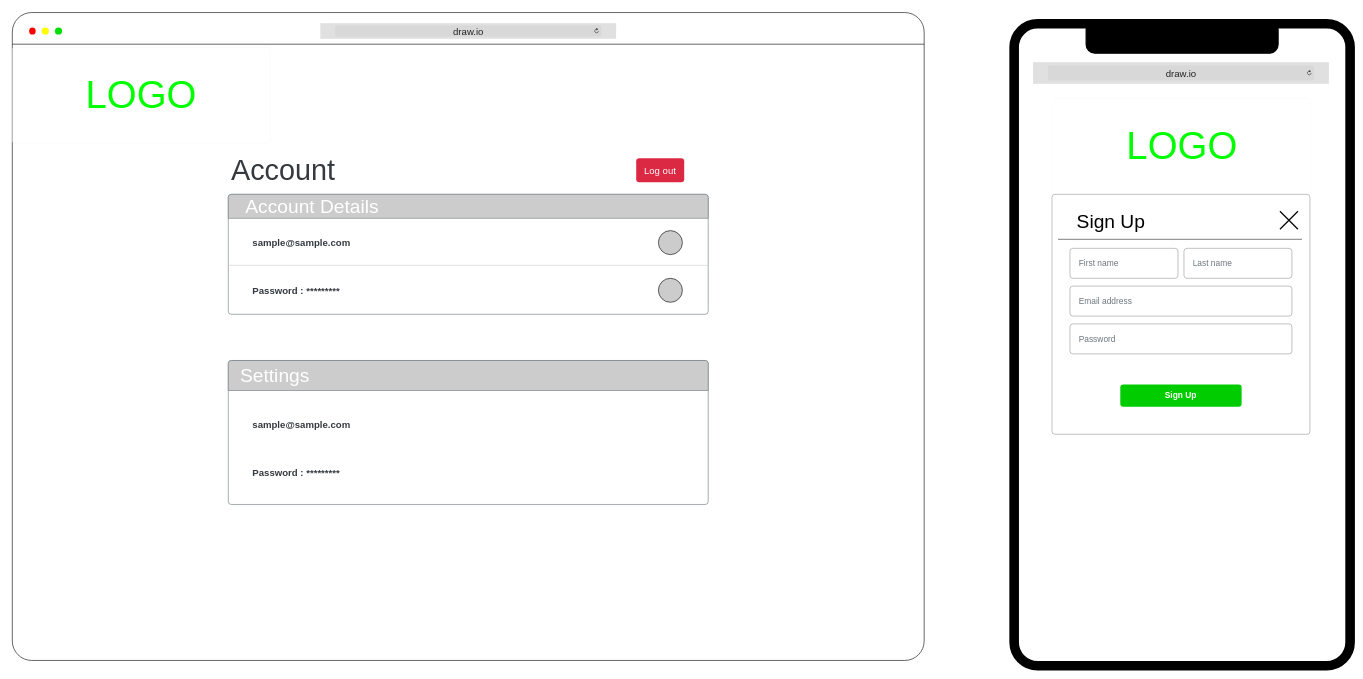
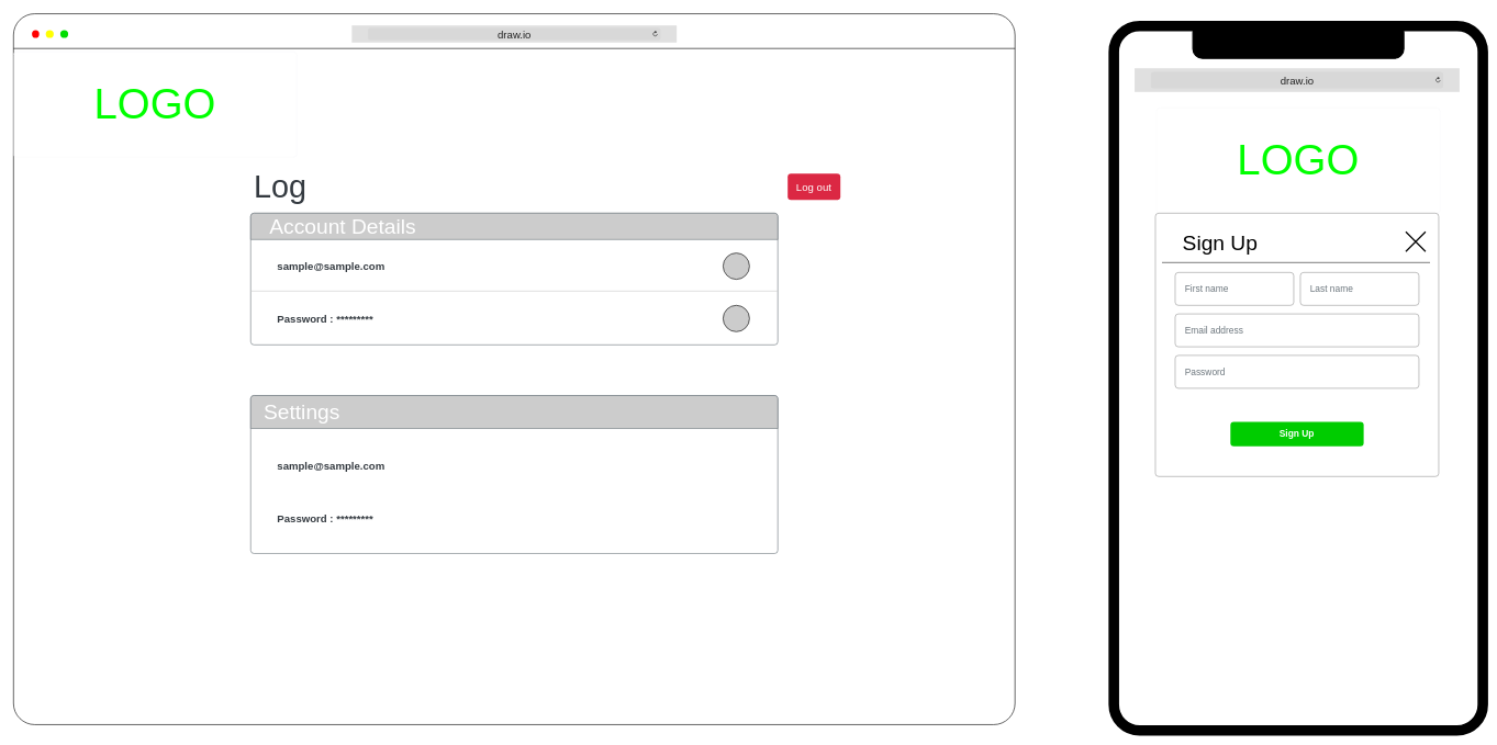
- <mxCell id="31" value="Account" style="html=1;shadow=0;dashed=0;shape=mxgraph.bootstrap.rrect;rSize=5;strokeColor=none;strokeWidth=1;fillColor=none;fontColor=#343A40;whiteSpace=wrap;align=left;verticalAlign=middle;spacingLeft=0;fontStyle=0;fontSize=48;spacing=5;" parent="1" vertex="1"><mxGeometry x="380" y="243" width="400" height="80" as="geometry" /></mxCell>
+ <mxCell id="31" value="Log" style="html=1;shadow=0;dashed=0;shape=mxgraph.bootstrap.rrect;rSize=5;strokeColor=none;strokeWidth=1;fillColor=none;fontColor=#343A40;whiteSpace=wrap;align=left;verticalAlign=middle;spacingLeft=0;fontStyle=0;fontSize=48;spacing=5;" parent="1" vertex="1"><mxGeometry x="380" y="243" width="400" height="80" as="geometry" /></mxCell>
- <mxCell id="32" value="Log out" style="html=1;shadow=0;dashed=0;shape=mxgraph.bootstrap.rrect;rSize=5;strokeColor=none;strokeWidth=1;fillColor=#DB2843;fontColor=#FFFFFF;whiteSpace=wrap;align=center;verticalAlign=middle;spacingLeft=0;fontStyle=0;fontSize=16;spacing=5;" parent="1" vertex="1"><mxGeometry x="1060" y="263" width="80" height="40" as="geometry" /></mxCell>
+ <mxCell id="32" value="Log out" style="html=1;shadow=0;dashed=0;shape=mxgraph.bootstrap.rrect;rSize=5;strokeColor=none;strokeWidth=1;fillColor=#DB2843;fontColor=#FFFFFF;whiteSpace=wrap;align=center;verticalAlign=middle;spacingLeft=0;fontStyle=0;fontSize=16;spacing=5;" parent="1" vertex="1"><mxGeometry x="1195" y="263" width="80" height="40" as="geometry" /></mxCell>
